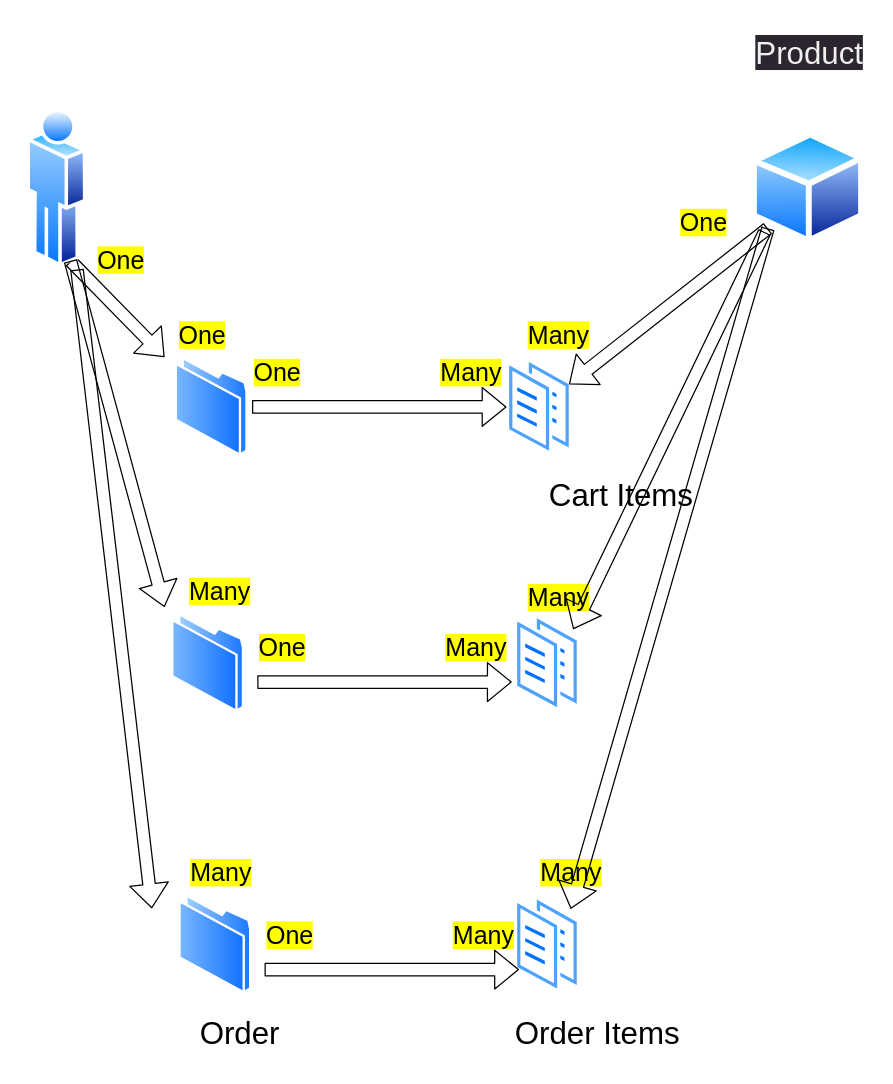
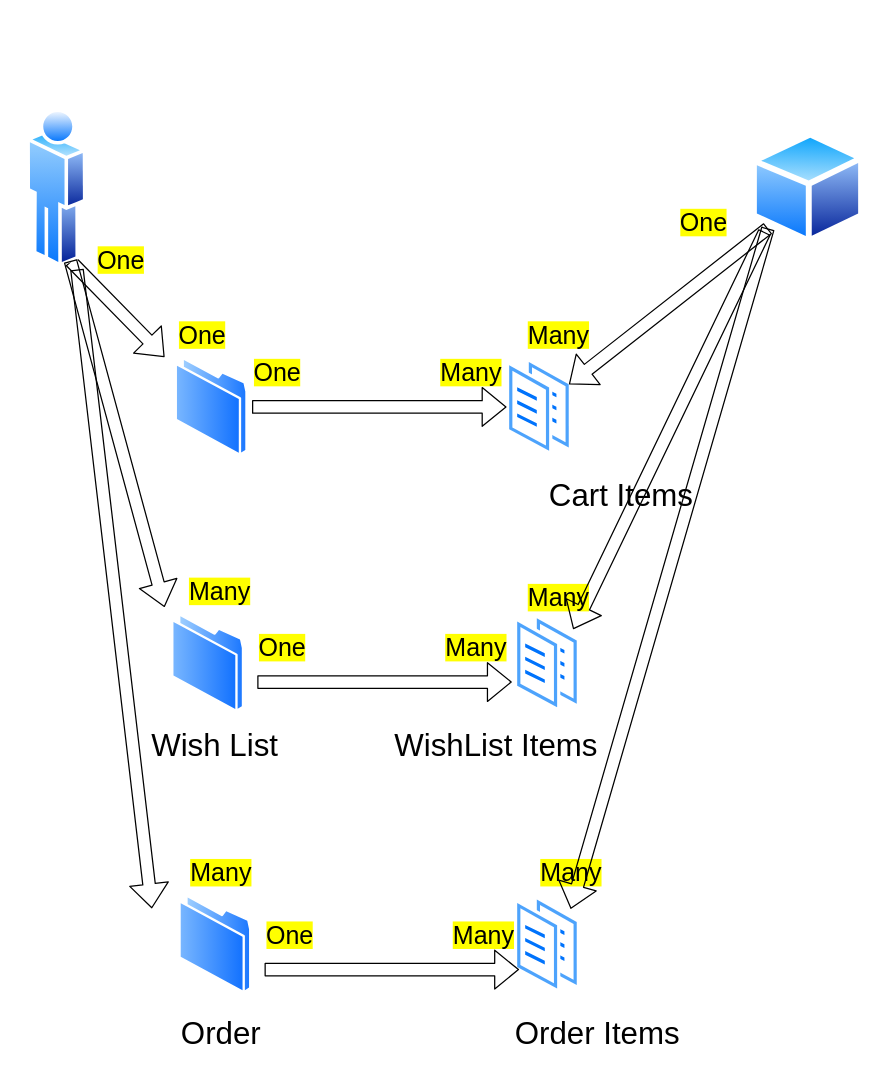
- <mxCell id="5" value="&lt;span style=&quot;color: rgb(240, 240, 240); font-family: Helvetica; font-size: 25px; font-style: normal; font-variant-ligatures: normal; font-variant-caps: normal; font-weight: 400; letter-spacing: normal; orphans: 2; text-align: center; text-indent: 0px; text-transform: none; widows: 2; word-spacing: 0px; -webkit-text-stroke-width: 0px; background-color: rgb(42, 37, 47); text-decoration-thickness: initial; text-decoration-style: initial; text-decoration-color: initial; float: none; display: inline !important;&quot;&gt;Product&lt;/span&gt;" style="text;whiteSpace=wrap;html=1;fontSize=25;" parent="1" vertex="1"><mxGeometry x="601.66" y="20" width="90" height="50" as="geometry" /></mxCell>
+ <mxCell id="6" value="Wish List" style="text;html=1;align=center;verticalAlign=middle;resizable=0;points=[];autosize=1;strokeColor=none;fillColor=none;fontSize=25;" parent="1" vertex="1"><mxGeometry x="110.95" y="575" width="120" height="40" as="geometry" /></mxCell>
+ <mxCell id="14" value="WishList Items" style="text;html=1;align=center;verticalAlign=middle;resizable=0;points=[];autosize=1;strokeColor=none;fillColor=none;fontSize=25;" parent="1" vertex="1"><mxGeometry x="300.95" y="575" width="190" height="40" as="geometry" /></mxCell>
- <mxCell id="7" value="Order" style="text;html=1;align=center;verticalAlign=middle;resizable=0;points=[];autosize=1;strokeColor=none;fillColor=none;fontSize=25;" parent="1" vertex="1"><mxGeometry x="145.95" y="805" width="90" height="40" as="geometry" /></mxCell>
+ <mxCell id="7" value="Order" style="text;html=1;align=center;verticalAlign=middle;resizable=0;points=[];autosize=1;strokeColor=none;fillColor=none;fontSize=25;" parent="1" vertex="1"><mxGeometry x="130.95" y="805" width="90" height="40" as="geometry" /></mxCell>
